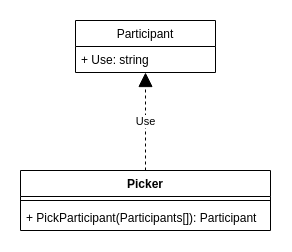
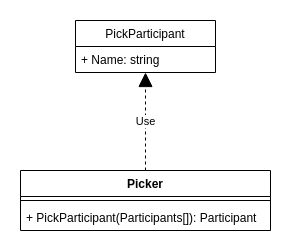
- <mxCell id="2" value="Participant" style="swimlane;fontStyle=0;childLayout=stackLayout;horizontal=1;startSize=26;fillColor=none;horizontalStack=0;resizeParent=1;resizeParentMax=0;resizeLast=0;collapsible=1;marginBottom=0;" vertex="1" parent="1"><mxGeometry x="75" y="20" width="140" height="52" as="geometry" /></mxCell>
+ <mxCell id="2" value="PickParticipant" style="swimlane;fontStyle=0;childLayout=stackLayout;horizontal=1;startSize=26;fillColor=none;horizontalStack=0;resizeParent=1;resizeParentMax=0;resizeLast=0;collapsible=1;marginBottom=0;" vertex="1" parent="1"><mxGeometry x="75" y="20" width="140" height="52" as="geometry" /></mxCell>
- <mxCell id="3" value="+ Use: string" style="text;strokeColor=none;fillColor=none;align=left;verticalAlign=top;spacingLeft=4;spacingRight=4;overflow=hidden;rotatable=0;points=[[0,0.5],[1,0.5]];portConstraint=eastwest;" vertex="1" parent="2"><mxGeometry y="26" width="140" height="26" as="geometry" /></mxCell>
+ <mxCell id="3" value="+ Name: string" style="text;strokeColor=none;fillColor=none;align=left;verticalAlign=top;spacingLeft=4;spacingRight=4;overflow=hidden;rotatable=0;points=[[0,0.5],[1,0.5]];portConstraint=eastwest;" vertex="1" parent="2"><mxGeometry y="26" width="140" height="26" as="geometry" /></mxCell>
